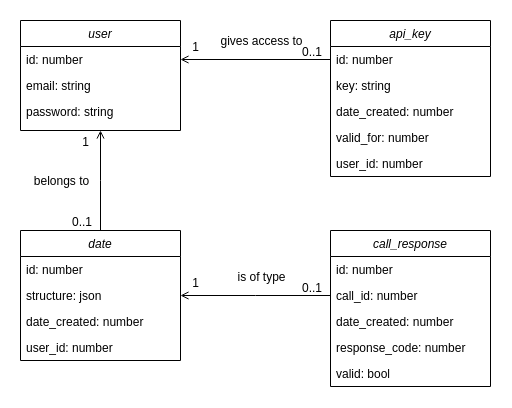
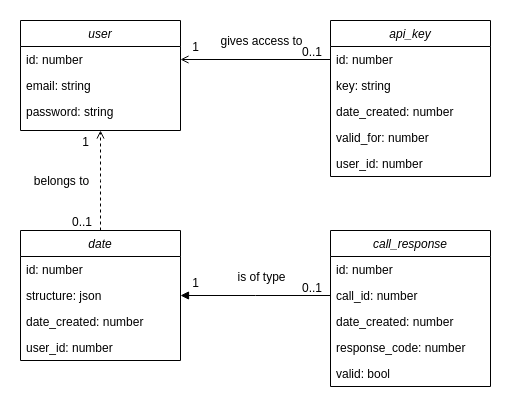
- <mxCell id="27" value="" style="endArrow=open;shadow=0;strokeWidth=1;rounded=0;endFill=1;edgeStyle=elbowEdgeStyle;elbow=vertical;entryX=0.5;entryY=1;entryDx=0;entryDy=0;exitX=0.5;exitY=0;exitDx=0;exitDy=0;" edge="1" parent="1" source="16" target="2"><mxGeometry x="0.5" y="41" relative="1" as="geometry"><mxPoint x="320" y="180" as="sourcePoint" /><mxPoint x="170" y="180" as="targetPoint" /><mxPoint x="-40" y="32" as="offset" /></mxGeometry></mxCell>
+ <mxCell id="27" value="" style="endArrow=open;shadow=0;strokeWidth=1;rounded=0;endFill=1;edgeStyle=elbowEdgeStyle;elbow=vertical;entryX=0.5;entryY=1;entryDx=0;entryDy=0;exitX=0.5;exitY=0;exitDx=0;exitDy=0;dashed=1;" edge="1" parent="1" source="16" target="2"><mxGeometry x="0.5" y="41" relative="1" as="geometry"><mxPoint x="320" y="180" as="sourcePoint" /><mxPoint x="170" y="180" as="targetPoint" /><mxPoint x="-40" y="32" as="offset" /></mxGeometry></mxCell>
- <mxCell id="31" value="" style="endArrow=open;shadow=0;strokeWidth=1;rounded=0;endFill=1;edgeStyle=elbowEdgeStyle;elbow=vertical;entryX=1;entryY=0.5;entryDx=0;entryDy=0;exitX=0;exitY=0.5;exitDx=0;exitDy=0;" edge="1" parent="1" source="23" target="18"><mxGeometry x="0.5" y="41" relative="1" as="geometry"><mxPoint x="340" y="430" as="sourcePoint" /><mxPoint x="190" y="430" as="targetPoint" /><mxPoint x="-40" y="32" as="offset" /></mxGeometry></mxCell>
+ <mxCell id="31" value="" style="endArrow=block;shadow=0;strokeWidth=1;rounded=0;endFill=1;edgeStyle=elbowEdgeStyle;elbow=vertical;entryX=1;entryY=0.5;entryDx=0;entryDy=0;exitX=0;exitY=0.5;exitDx=0;exitDy=0;" edge="1" parent="1" source="23" target="18"><mxGeometry x="0.5" y="41" relative="1" as="geometry"><mxPoint x="340" y="430" as="sourcePoint" /><mxPoint x="190" y="430" as="targetPoint" /><mxPoint x="-40" y="32" as="offset" /></mxGeometry></mxCell>
